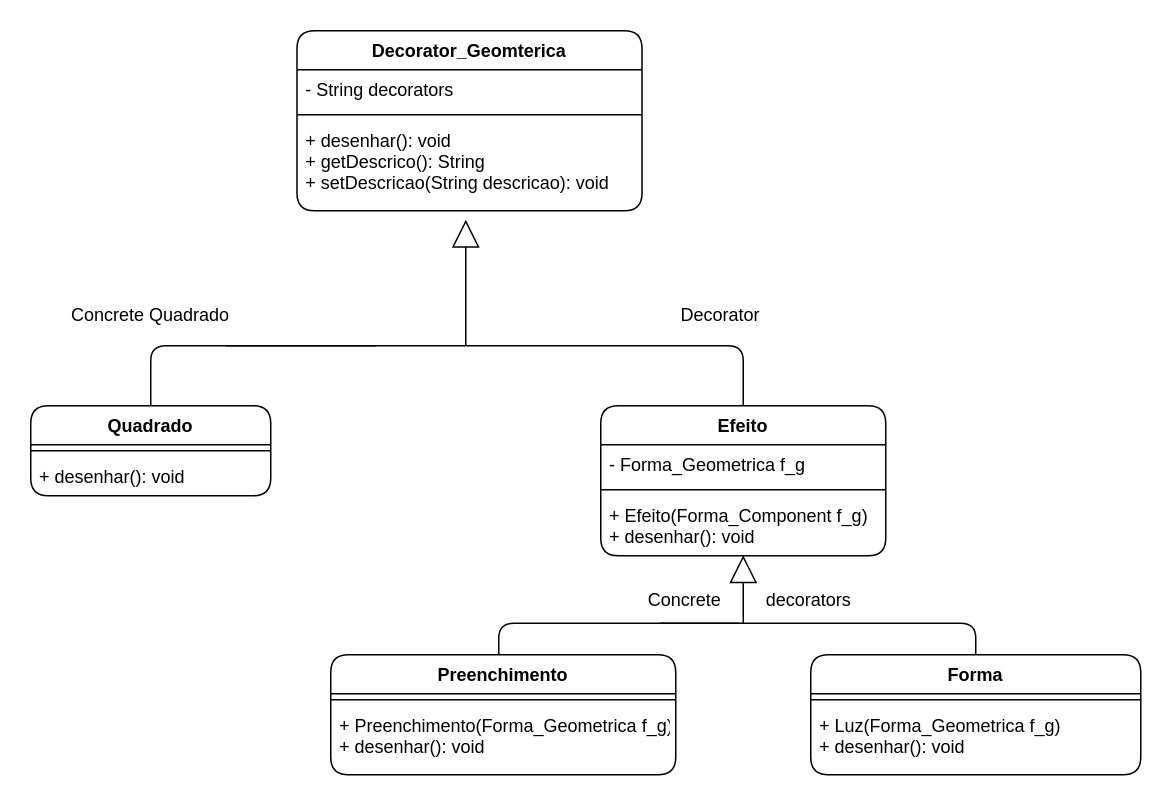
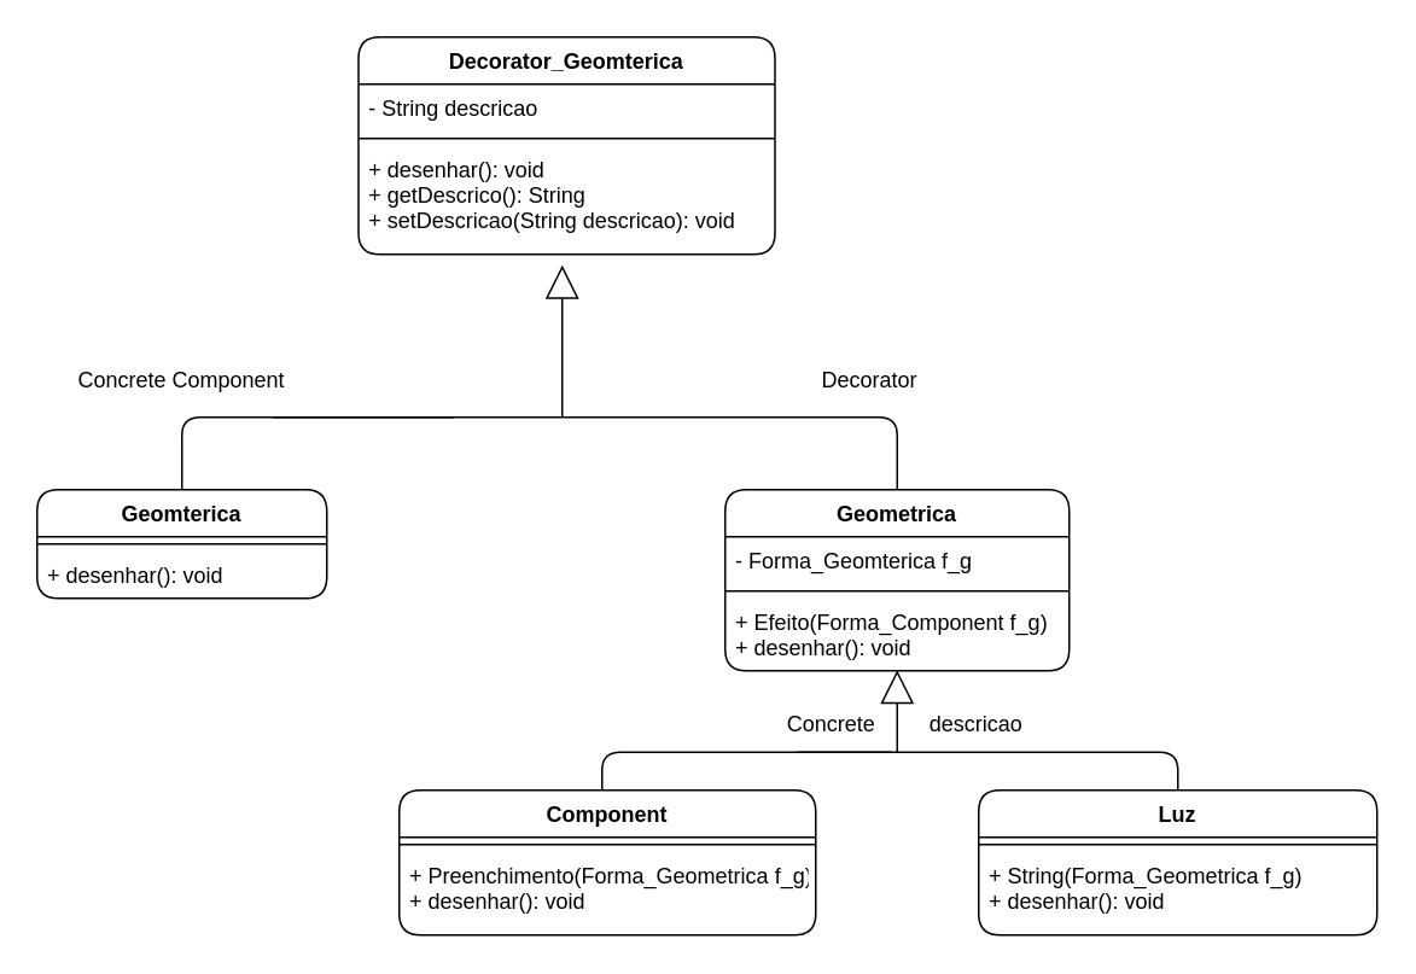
- <mxCell id="25" value="- String decorators" style="text;strokeColor=none;fillColor=none;align=left;verticalAlign=top;spacingLeft=4;spacingRight=4;overflow=hidden;rotatable=0;points=[[0,0.5],[1,0.5]];portConstraint=eastwest;rounded=1;" vertex="1" parent="24"><mxGeometry y="26" width="230" height="26" as="geometry" /></mxCell>
+ <mxCell id="25" value="- String descricao" style="text;strokeColor=none;fillColor=none;align=left;verticalAlign=top;spacingLeft=4;spacingRight=4;overflow=hidden;rotatable=0;points=[[0,0.5],[1,0.5]];portConstraint=eastwest;rounded=1;" vertex="1" parent="24"><mxGeometry y="26" width="230" height="26" as="geometry" /></mxCell>
- <mxCell id="21" value="Concrete Quadrado" style="text;html=1;strokeColor=none;fillColor=none;align=center;verticalAlign=middle;whiteSpace=wrap;rounded=0;" parent="1" vertex="1"><mxGeometry x="35" y="200" width="130" height="20" as="geometry" /></mxCell>
+ <mxCell id="21" value="Concrete Component" style="text;html=1;strokeColor=none;fillColor=none;align=center;verticalAlign=middle;whiteSpace=wrap;rounded=0;" parent="1" vertex="1"><mxGeometry x="35" y="200" width="130" height="20" as="geometry" /></mxCell>
- <mxCell id="7" value="Quadrado" style="swimlane;fontStyle=1;align=center;verticalAlign=top;childLayout=stackLayout;horizontal=1;startSize=26;horizontalStack=0;resizeParent=1;resizeParentMax=0;resizeLast=0;collapsible=1;marginBottom=0;rounded=1;" parent="1" vertex="1"><mxGeometry x="20" y="270" width="160" height="60" as="geometry" /></mxCell>
+ <mxCell id="7" value="Geomterica" style="swimlane;fontStyle=1;align=center;verticalAlign=top;childLayout=stackLayout;horizontal=1;startSize=26;horizontalStack=0;resizeParent=1;resizeParentMax=0;resizeLast=0;collapsible=1;marginBottom=0;rounded=1;" parent="1" vertex="1"><mxGeometry x="20" y="270" width="160" height="60" as="geometry" /></mxCell>
- <mxCell id="11" value="Efeito" style="swimlane;fontStyle=1;align=center;verticalAlign=top;childLayout=stackLayout;horizontal=1;startSize=26;horizontalStack=0;resizeParent=1;resizeParentMax=0;resizeLast=0;collapsible=1;marginBottom=0;rounded=1;" parent="1" vertex="1"><mxGeometry x="400" y="270" width="190" height="100" as="geometry" /></mxCell>
+ <mxCell id="11" value="Geometrica" style="swimlane;fontStyle=1;align=center;verticalAlign=top;childLayout=stackLayout;horizontal=1;startSize=26;horizontalStack=0;resizeParent=1;resizeParentMax=0;resizeLast=0;collapsible=1;marginBottom=0;rounded=1;" parent="1" vertex="1"><mxGeometry x="400" y="270" width="190" height="100" as="geometry" /></mxCell>
- <mxCell id="12" value="- Forma_Geometrica f_g" style="text;strokeColor=none;fillColor=none;align=left;verticalAlign=top;spacingLeft=4;spacingRight=4;overflow=hidden;rotatable=0;points=[[0,0.5],[1,0.5]];portConstraint=eastwest;rounded=1;" parent="11" vertex="1"><mxGeometry y="26" width="190" height="26" as="geometry" /></mxCell>
+ <mxCell id="12" value="- Forma_Geomterica f_g" style="text;strokeColor=none;fillColor=none;align=left;verticalAlign=top;spacingLeft=4;spacingRight=4;overflow=hidden;rotatable=0;points=[[0,0.5],[1,0.5]];portConstraint=eastwest;rounded=1;" parent="11" vertex="1"><mxGeometry y="26" width="190" height="26" as="geometry" /></mxCell>
- <mxCell id="23" value="Concrete&amp;nbsp; &amp;nbsp; &amp;nbsp; &amp;nbsp; &amp;nbsp;decorators" style="text;html=1;strokeColor=none;fillColor=none;align=center;verticalAlign=middle;whiteSpace=wrap;rounded=0;" parent="1" vertex="1"><mxGeometry x="427.5" y="390" width="142.5" height="20" as="geometry" /></mxCell>
+ <mxCell id="23" value="Concrete&amp;nbsp; &amp;nbsp; &amp;nbsp; &amp;nbsp; &amp;nbsp;descricao" style="text;html=1;strokeColor=none;fillColor=none;align=center;verticalAlign=middle;whiteSpace=wrap;rounded=0;" parent="1" vertex="1"><mxGeometry x="427.5" y="390" width="142.5" height="20" as="geometry" /></mxCell>
- <mxCell id="15" value="Preenchimento" style="swimlane;fontStyle=1;align=center;verticalAlign=top;childLayout=stackLayout;horizontal=1;startSize=26;horizontalStack=0;resizeParent=1;resizeParentMax=0;resizeLast=0;collapsible=1;marginBottom=0;rounded=1;" parent="1" vertex="1"><mxGeometry x="220" y="436" width="230" height="80" as="geometry" /></mxCell>
+ <mxCell id="15" value="Component" style="swimlane;fontStyle=1;align=center;verticalAlign=top;childLayout=stackLayout;horizontal=1;startSize=26;horizontalStack=0;resizeParent=1;resizeParentMax=0;resizeLast=0;collapsible=1;marginBottom=0;rounded=1;" parent="1" vertex="1"><mxGeometry x="220" y="436" width="230" height="80" as="geometry" /></mxCell>
- <mxCell id="18" value="Forma" style="swimlane;fontStyle=1;align=center;verticalAlign=top;childLayout=stackLayout;horizontal=1;startSize=26;horizontalStack=0;resizeParent=1;resizeParentMax=0;resizeLast=0;collapsible=1;marginBottom=0;rounded=1;" parent="1" vertex="1"><mxGeometry x="540" y="436" width="220" height="80" as="geometry" /></mxCell>
+ <mxCell id="18" value="Luz" style="swimlane;fontStyle=1;align=center;verticalAlign=top;childLayout=stackLayout;horizontal=1;startSize=26;horizontalStack=0;resizeParent=1;resizeParentMax=0;resizeLast=0;collapsible=1;marginBottom=0;rounded=1;" parent="1" vertex="1"><mxGeometry x="540" y="436" width="220" height="80" as="geometry" /></mxCell>
- <mxCell id="20" value="+ Luz(Forma_Geometrica f_g)&#10;+ desenhar(): void" style="text;strokeColor=none;fillColor=none;align=left;verticalAlign=top;spacingLeft=4;spacingRight=4;overflow=hidden;rotatable=0;points=[[0,0.5],[1,0.5]];portConstraint=eastwest;rounded=1;" parent="18" vertex="1"><mxGeometry y="34" width="220" height="46" as="geometry" /></mxCell>
+ <mxCell id="20" value="+ String(Forma_Geometrica f_g)&#10;+ desenhar(): void" style="text;strokeColor=none;fillColor=none;align=left;verticalAlign=top;spacingLeft=4;spacingRight=4;overflow=hidden;rotatable=0;points=[[0,0.5],[1,0.5]];portConstraint=eastwest;rounded=1;" parent="18" vertex="1"><mxGeometry y="34" width="220" height="46" as="geometry" /></mxCell>
